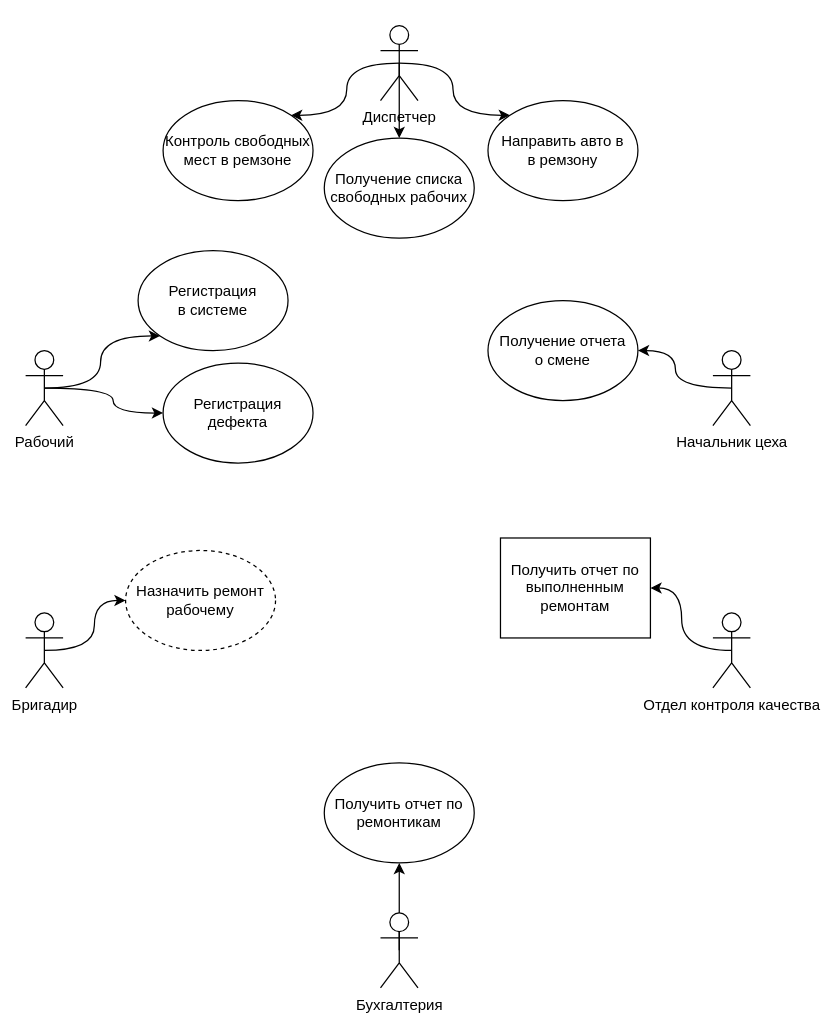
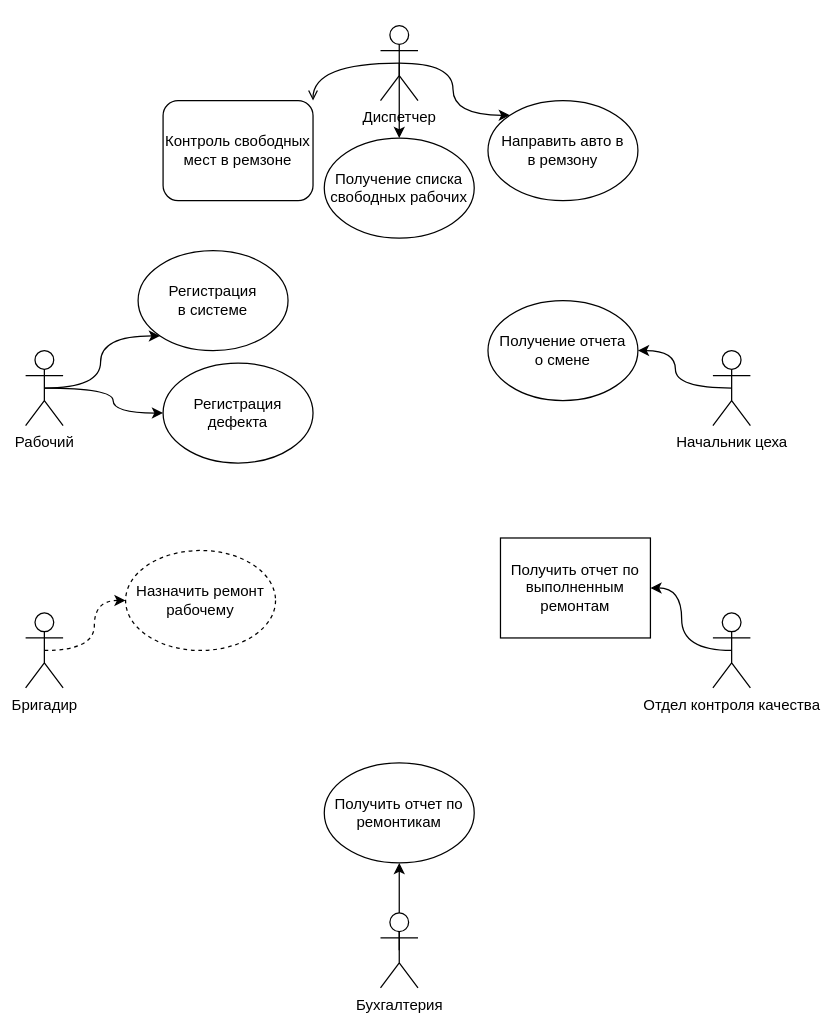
- <mxCell id="17" style="edgeStyle=orthogonalEdgeStyle;orthogonalLoop=1;jettySize=auto;html=1;exitX=0.5;exitY=0.5;exitDx=0;exitDy=0;exitPerimeter=0;curved=1;entryX=1;entryY=0;entryDx=0;entryDy=0;" edge="1" parent="1" source="20" target="23"><mxGeometry relative="1" as="geometry" /></mxCell>
+ <mxCell id="17" style="edgeStyle=orthogonalEdgeStyle;orthogonalLoop=1;jettySize=auto;html=1;exitX=0.5;exitY=0.5;exitDx=0;exitDy=0;exitPerimeter=0;curved=1;entryX=1;entryY=0;entryDx=0;entryDy=0;endArrow=open;" edge="1" parent="1" source="20" target="23"><mxGeometry relative="1" as="geometry" /></mxCell>
- <mxCell id="23" value="Контроль свободных&lt;br&gt;мест в ремзоне" style="ellipse;whiteSpace=wrap;html=1;" vertex="1" parent="1"><mxGeometry x="130" y="80" width="120" height="80" as="geometry" /></mxCell>
+ <mxCell id="23" value="Контроль свободных&lt;br&gt;мест в ремзоне" style="whiteSpace=wrap;html=1;rounded=1;" vertex="1" parent="1"><mxGeometry x="130" y="80" width="120" height="80" as="geometry" /></mxCell>
- <mxCell id="5" style="edgeStyle=orthogonalEdgeStyle;curved=1;orthogonalLoop=1;jettySize=auto;html=1;exitX=0.5;exitY=0.5;exitDx=0;exitDy=0;exitPerimeter=0;" edge="1" parent="1" source="6" target="16"><mxGeometry relative="1" as="geometry" /></mxCell>
+ <mxCell id="5" style="edgeStyle=orthogonalEdgeStyle;curved=1;orthogonalLoop=1;jettySize=auto;html=1;exitX=0.5;exitY=0.5;exitDx=0;exitDy=0;exitPerimeter=0;dashed=1;" edge="1" parent="1" source="6" target="16"><mxGeometry relative="1" as="geometry" /></mxCell>
